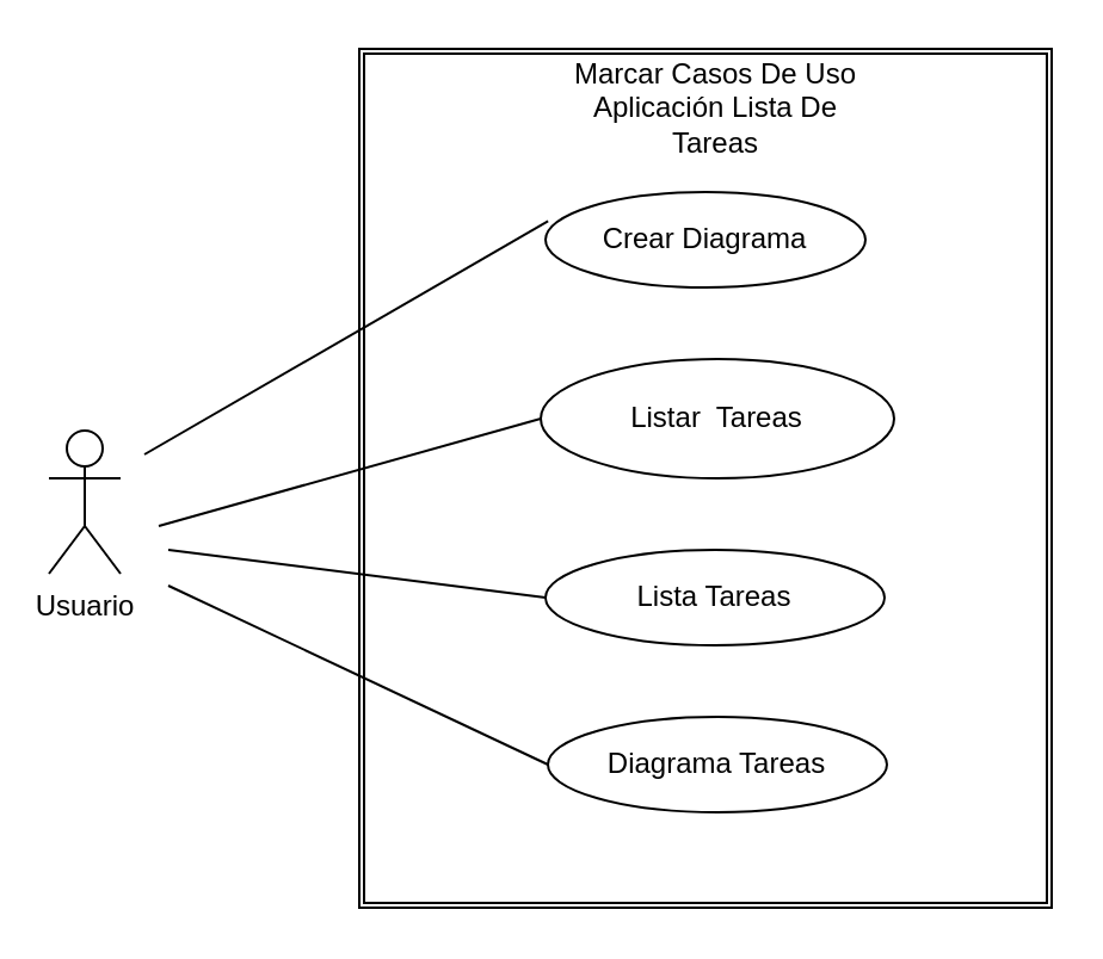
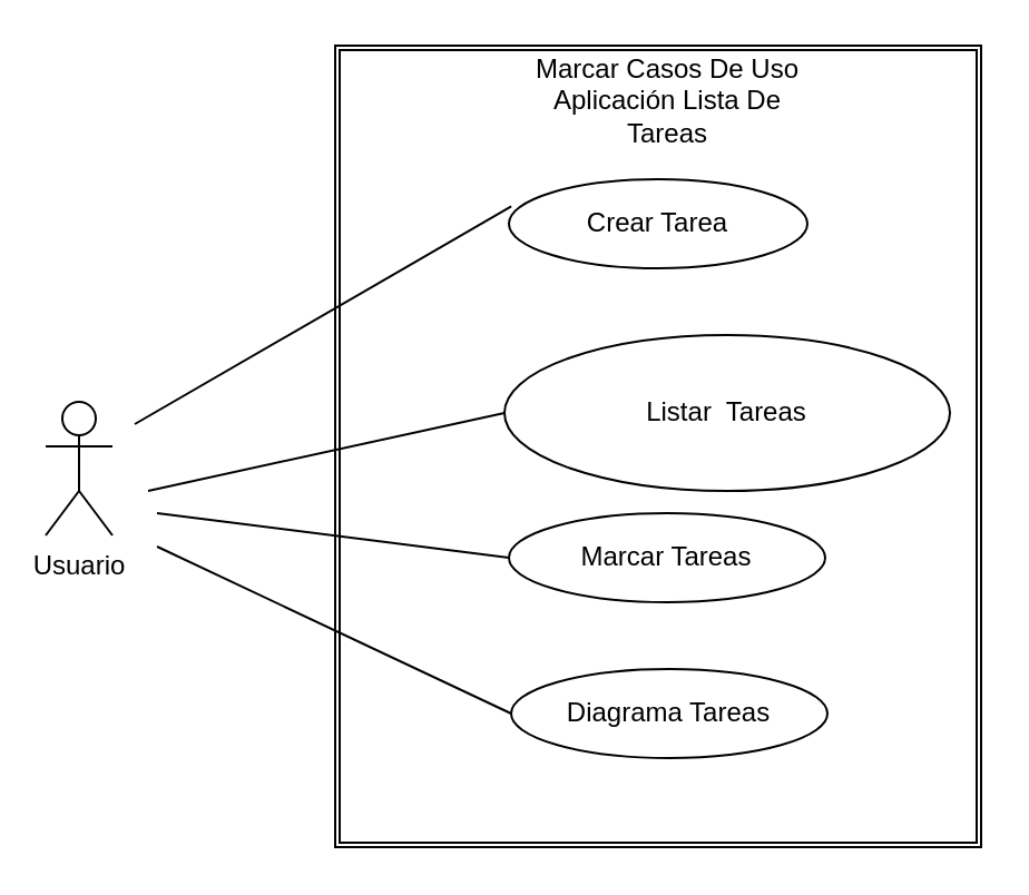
- <mxCell id="3" value="Crear Diagrama" style="ellipse;whiteSpace=wrap;html=1;" parent="1" vertex="1"><mxGeometry x="228" y="80" width="134" height="40" as="geometry" /></mxCell>
+ <mxCell id="3" value="Crear Tarea" style="ellipse;whiteSpace=wrap;html=1;" parent="1" vertex="1"><mxGeometry x="228" y="80" width="134" height="40" as="geometry" /></mxCell>
- <mxCell id="4" value="Listar&amp;nbsp; Tareas" style="ellipse;whiteSpace=wrap;html=1;" parent="1" vertex="1"><mxGeometry x="226" y="150" width="148" height="50" as="geometry" /></mxCell>
+ <mxCell id="4" value="Listar&amp;nbsp; Tareas" style="ellipse;whiteSpace=wrap;html=1;" parent="1" vertex="1"><mxGeometry x="226" y="150" width="200" height="70" as="geometry" /></mxCell>
- <mxCell id="5" value="Lista Tareas" style="ellipse;whiteSpace=wrap;html=1;" parent="1" vertex="1"><mxGeometry x="228" y="230" width="142" height="40" as="geometry" /></mxCell>
+ <mxCell id="5" value="Marcar Tareas" style="ellipse;whiteSpace=wrap;html=1;" parent="1" vertex="1"><mxGeometry x="228" y="230" width="142" height="40" as="geometry" /></mxCell>
